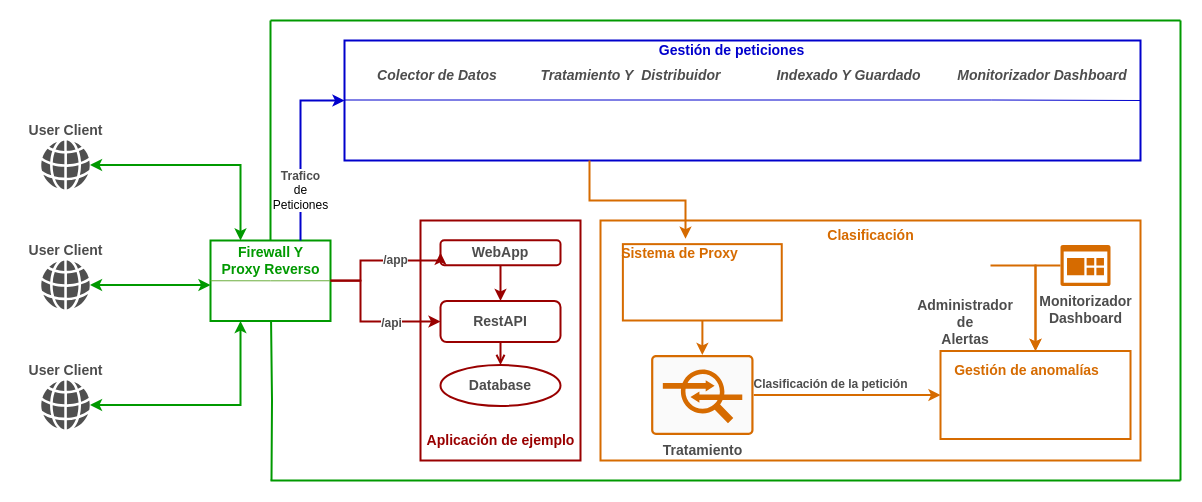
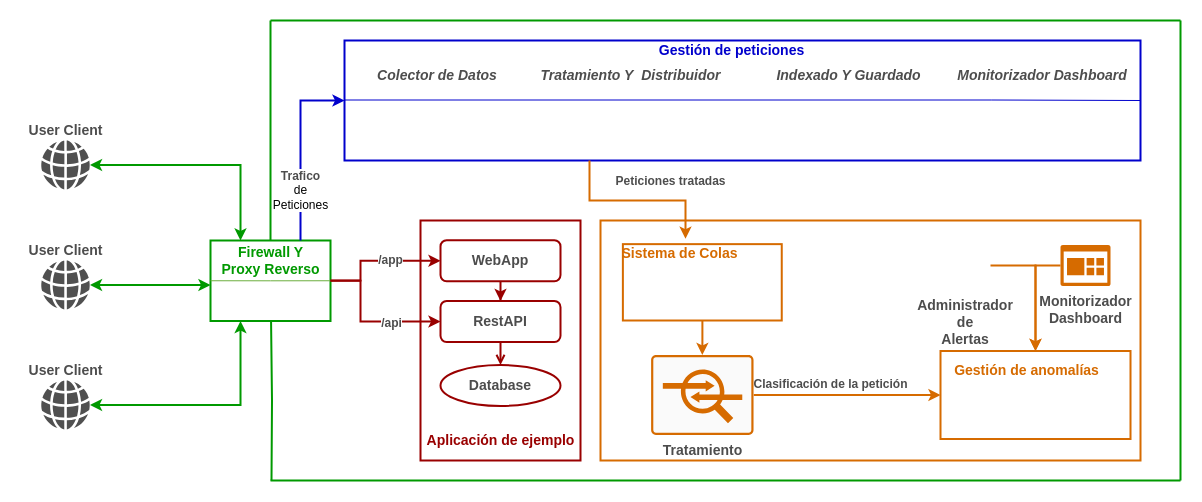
+ <mxCell id="61" value="&lt;font style=&quot;font-size: 12px&quot; color=&quot;#4d4d4d&quot;&gt;&lt;b&gt;Peticiones tratadas&lt;/b&gt;&lt;/font&gt;" style="text;html=1;align=center;verticalAlign=middle;resizable=0;points=[];autosize=1;strokeColor=none;fillColor=none;fontSize=14;" parent="1" vertex="1"><mxGeometry x="605" y="165" width="130" height="30" as="geometry" /></mxCell>
- <mxCell id="44" value="&lt;b style=&quot;font-size: 14px&quot;&gt;&lt;font color=&quot;#d66b00&quot;&gt;Clasificación&lt;/font&gt;&lt;/b&gt;" style="text;html=1;align=center;verticalAlign=middle;resizable=0;points=[];autosize=1;strokeColor=none;fillColor=none;" parent="1" vertex="1"><mxGeometry x="815" y="220" width="110" height="30" as="geometry" /></mxCell>
- <mxCell id="39" value="&lt;font style=&quot;font-size: 14px&quot; color=&quot;#4d4d4d&quot;&gt;&lt;b&gt;WebApp&lt;/b&gt;&lt;/font&gt;" style="rounded=1;whiteSpace=wrap;html=1;strokeColor=#990000;strokeWidth=2;fillColor=none;" parent="36" vertex="1"><mxGeometry x="20" y="19.75" width="120" height="25" as="geometry" /></mxCell>
+ <mxCell id="39" value="&lt;font style=&quot;font-size: 14px&quot; color=&quot;#4d4d4d&quot;&gt;&lt;b&gt;WebApp&lt;/b&gt;&lt;/font&gt;" style="rounded=1;whiteSpace=wrap;html=1;strokeColor=#990000;strokeWidth=2;fillColor=none;" parent="36" vertex="1"><mxGeometry x="20" y="19.75" width="120" height="41" as="geometry" /></mxCell>
- <mxCell id="48" value="&lt;b style=&quot;font-size: 14px&quot;&gt;&lt;font color=&quot;#d66b00&quot;&gt;Sistema de Proxy&lt;/font&gt;&lt;/b&gt;" style="text;html=1;align=center;verticalAlign=middle;resizable=0;points=[];autosize=1;strokeColor=none;fillColor=none;" parent="46" vertex="1"><mxGeometry x="-13.239" y="-5.455" width="140" height="30" as="geometry" /></mxCell>
+ <mxCell id="48" value="&lt;b style=&quot;font-size: 14px&quot;&gt;&lt;font color=&quot;#d66b00&quot;&gt;Sistema de Colas&lt;/font&gt;&lt;/b&gt;" style="text;html=1;align=center;verticalAlign=middle;resizable=0;points=[];autosize=1;strokeColor=none;fillColor=none;" parent="46" vertex="1"><mxGeometry x="-13.239" y="-5.455" width="140" height="30" as="geometry" /></mxCell>
